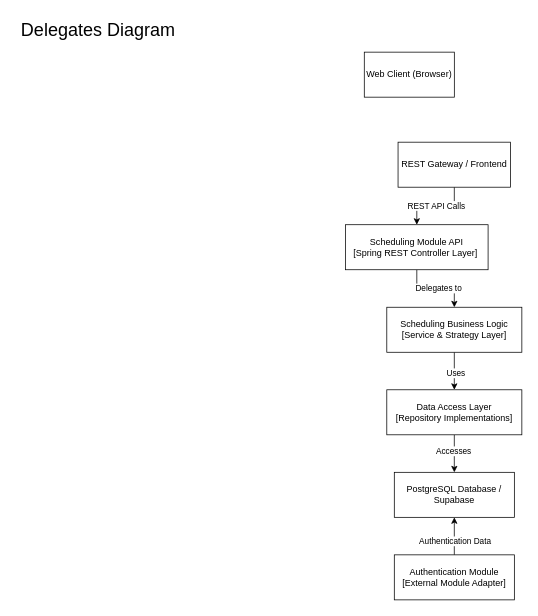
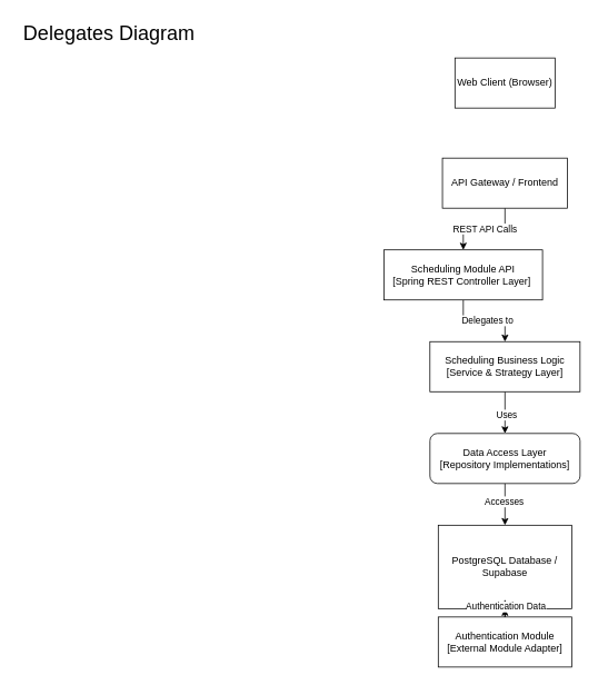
- <mxCell id="2" value="Web Client (Browser)" style="rounded=0;whiteSpace=wrap;html=1;" vertex="1" parent="1"><mxGeometry x="485" y="69" width="120" height="60" as="geometry" /></mxCell>
+ <mxCell id="2" value="Web Client (Browser)" style="rounded=0;whiteSpace=wrap;html=1;" vertex="1" parent="1"><mxGeometry x="545" y="69" width="120" height="60" as="geometry" /></mxCell>
- <mxCell id="5" value="REST Gateway / Frontend" style="rounded=0;whiteSpace=wrap;html=1;" vertex="1" parent="1"><mxGeometry x="530" y="189" width="150" height="60" as="geometry" /></mxCell>
+ <mxCell id="5" value="API Gateway / Frontend" style="rounded=0;whiteSpace=wrap;html=1;" vertex="1" parent="1"><mxGeometry x="530" y="189" width="150" height="60" as="geometry" /></mxCell>
- <mxCell id="14" value="Data Access Layer&lt;div&gt;[Repository Implementations]&lt;/div&gt;" style="rounded=0;whiteSpace=wrap;html=1;" vertex="1" parent="1"><mxGeometry x="515" y="519" width="180" height="60" as="geometry" /></mxCell>
+ <mxCell id="14" value="Data Access Layer&lt;div&gt;[Repository Implementations]&lt;/div&gt;" style="whiteSpace=wrap;html=1;rounded=1;" vertex="1" parent="1"><mxGeometry x="515" y="519" width="180" height="60" as="geometry" /></mxCell>
- <mxCell id="15" value="PostgreSQL Database / Supabase" style="rounded=0;whiteSpace=wrap;html=1;" vertex="1" parent="1"><mxGeometry x="525" y="629" width="160" height="60" as="geometry" /></mxCell>
+ <mxCell id="15" value="PostgreSQL Database / Supabase" style="rounded=0;whiteSpace=wrap;html=1;" vertex="1" parent="1"><mxGeometry x="525" y="629" width="160" height="100" as="geometry" /></mxCell>
